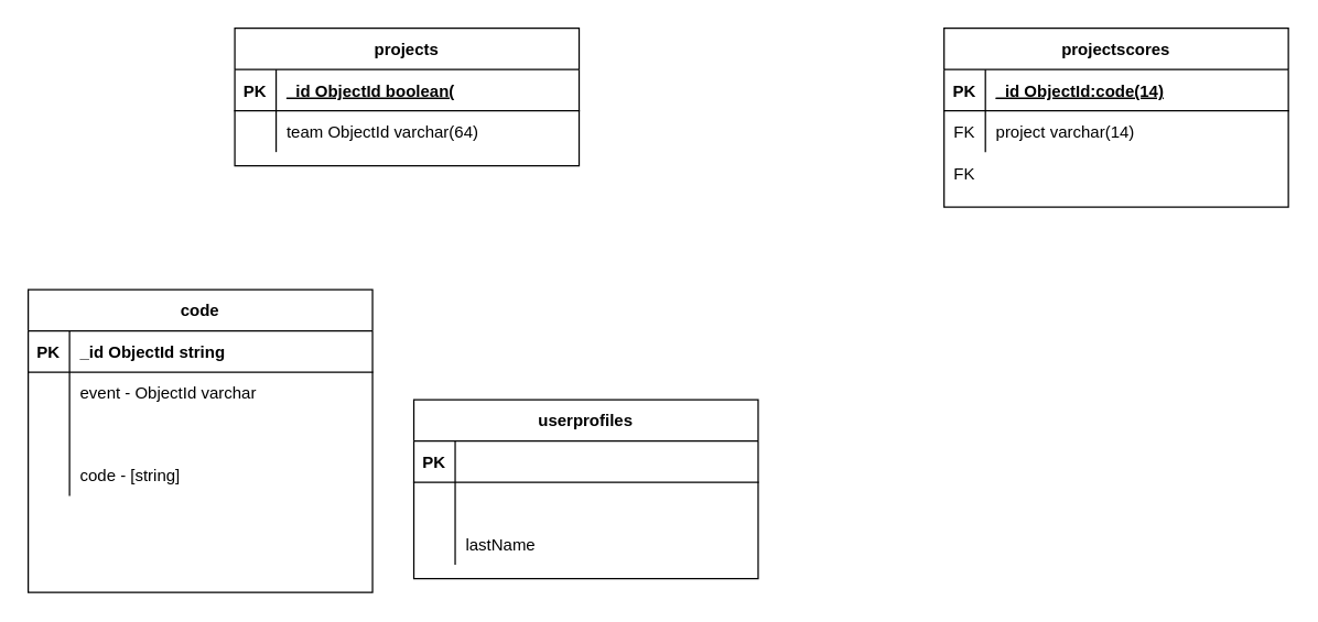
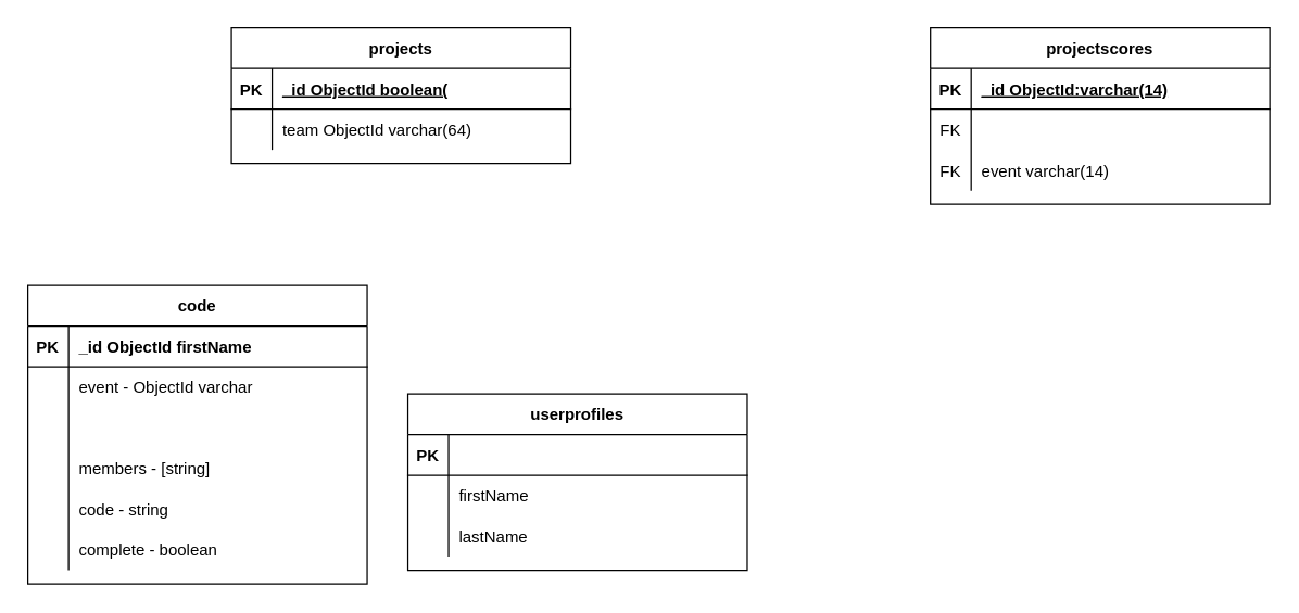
- <mxCell id="12" value="_id ObjectId:code(14)" style="shape=partialRectangle;overflow=hidden;connectable=0;fillColor=none;top=0;left=0;bottom=0;right=0;align=left;spacingLeft=6;fontStyle=5;" parent="10" vertex="1"><mxGeometry x="30" width="220" height="30" as="geometry"><mxRectangle width="220" height="30" as="alternateBounds" /></mxGeometry></mxCell>
+ <mxCell id="12" value="_id ObjectId:varchar(14)" style="shape=partialRectangle;overflow=hidden;connectable=0;fillColor=none;top=0;left=0;bottom=0;right=0;align=left;spacingLeft=6;fontStyle=5;" parent="10" vertex="1"><mxGeometry x="30" width="220" height="30" as="geometry"><mxRectangle width="220" height="30" as="alternateBounds" /></mxGeometry></mxCell>
- <mxCell id="15" value="project varchar(14)" style="shape=partialRectangle;overflow=hidden;connectable=0;fillColor=none;top=0;left=0;bottom=0;right=0;align=left;spacingLeft=6;" parent="13" vertex="1"><mxGeometry x="30" width="220" height="30" as="geometry"><mxRectangle width="220" height="30" as="alternateBounds" /></mxGeometry></mxCell>
+ <mxCell id="18" value="event varchar(14)" style="shape=partialRectangle;overflow=hidden;connectable=0;fillColor=none;top=0;left=0;bottom=0;right=0;align=left;spacingLeft=6;" parent="16" vertex="1"><mxGeometry x="30" width="220" height="30" as="geometry"><mxRectangle width="220" height="30" as="alternateBounds" /></mxGeometry></mxCell>
- <mxCell id="31" value="_id ObjectId string" style="shape=partialRectangle;overflow=hidden;connectable=0;fillColor=none;top=0;left=0;bottom=0;right=0;align=left;spacingLeft=6;fontStyle=1;" parent="29" vertex="1"><mxGeometry x="30" width="220" height="30" as="geometry"><mxRectangle width="220" height="30" as="alternateBounds" /></mxGeometry></mxCell>
+ <mxCell id="31" value="_id ObjectId firstName" style="shape=partialRectangle;overflow=hidden;connectable=0;fillColor=none;top=0;left=0;bottom=0;right=0;align=left;spacingLeft=6;fontStyle=1;" parent="29" vertex="1"><mxGeometry x="30" width="220" height="30" as="geometry"><mxRectangle width="220" height="30" as="alternateBounds" /></mxGeometry></mxCell>
- <mxCell id="39" value="code - [string]" style="shape=partialRectangle;overflow=hidden;connectable=0;fillColor=none;top=0;left=0;bottom=0;right=0;align=left;spacingLeft=6;" parent="37" vertex="1"><mxGeometry x="30" width="220" height="30" as="geometry"><mxRectangle width="220" height="30" as="alternateBounds" /></mxGeometry></mxCell>
+ <mxCell id="39" value="members - [string]" style="shape=partialRectangle;overflow=hidden;connectable=0;fillColor=none;top=0;left=0;bottom=0;right=0;align=left;spacingLeft=6;" parent="37" vertex="1"><mxGeometry x="30" width="220" height="30" as="geometry"><mxRectangle width="220" height="30" as="alternateBounds" /></mxGeometry></mxCell>
+ <mxCell id="24" value="firstName" style="shape=partialRectangle;overflow=hidden;connectable=0;fillColor=none;top=0;left=0;bottom=0;right=0;align=left;spacingLeft=6;" parent="22" vertex="1"><mxGeometry x="30" width="220" height="30" as="geometry"><mxRectangle width="220" height="30" as="alternateBounds" /></mxGeometry></mxCell>
+ <mxCell id="42" value="code - string" style="shape=partialRectangle;overflow=hidden;connectable=0;fillColor=none;top=0;left=0;bottom=0;right=0;align=left;spacingLeft=6;" vertex="1" parent="40"><mxGeometry x="30" width="220" height="30" as="geometry"><mxRectangle width="220" height="30" as="alternateBounds" /></mxGeometry></mxCell>
+ <mxCell id="45" value="complete - boolean" style="shape=partialRectangle;overflow=hidden;connectable=0;fillColor=none;top=0;left=0;bottom=0;right=0;align=left;spacingLeft=6;" vertex="1" parent="43"><mxGeometry x="30" width="220" height="30" as="geometry"><mxRectangle width="220" height="30" as="alternateBounds" /></mxGeometry></mxCell>
